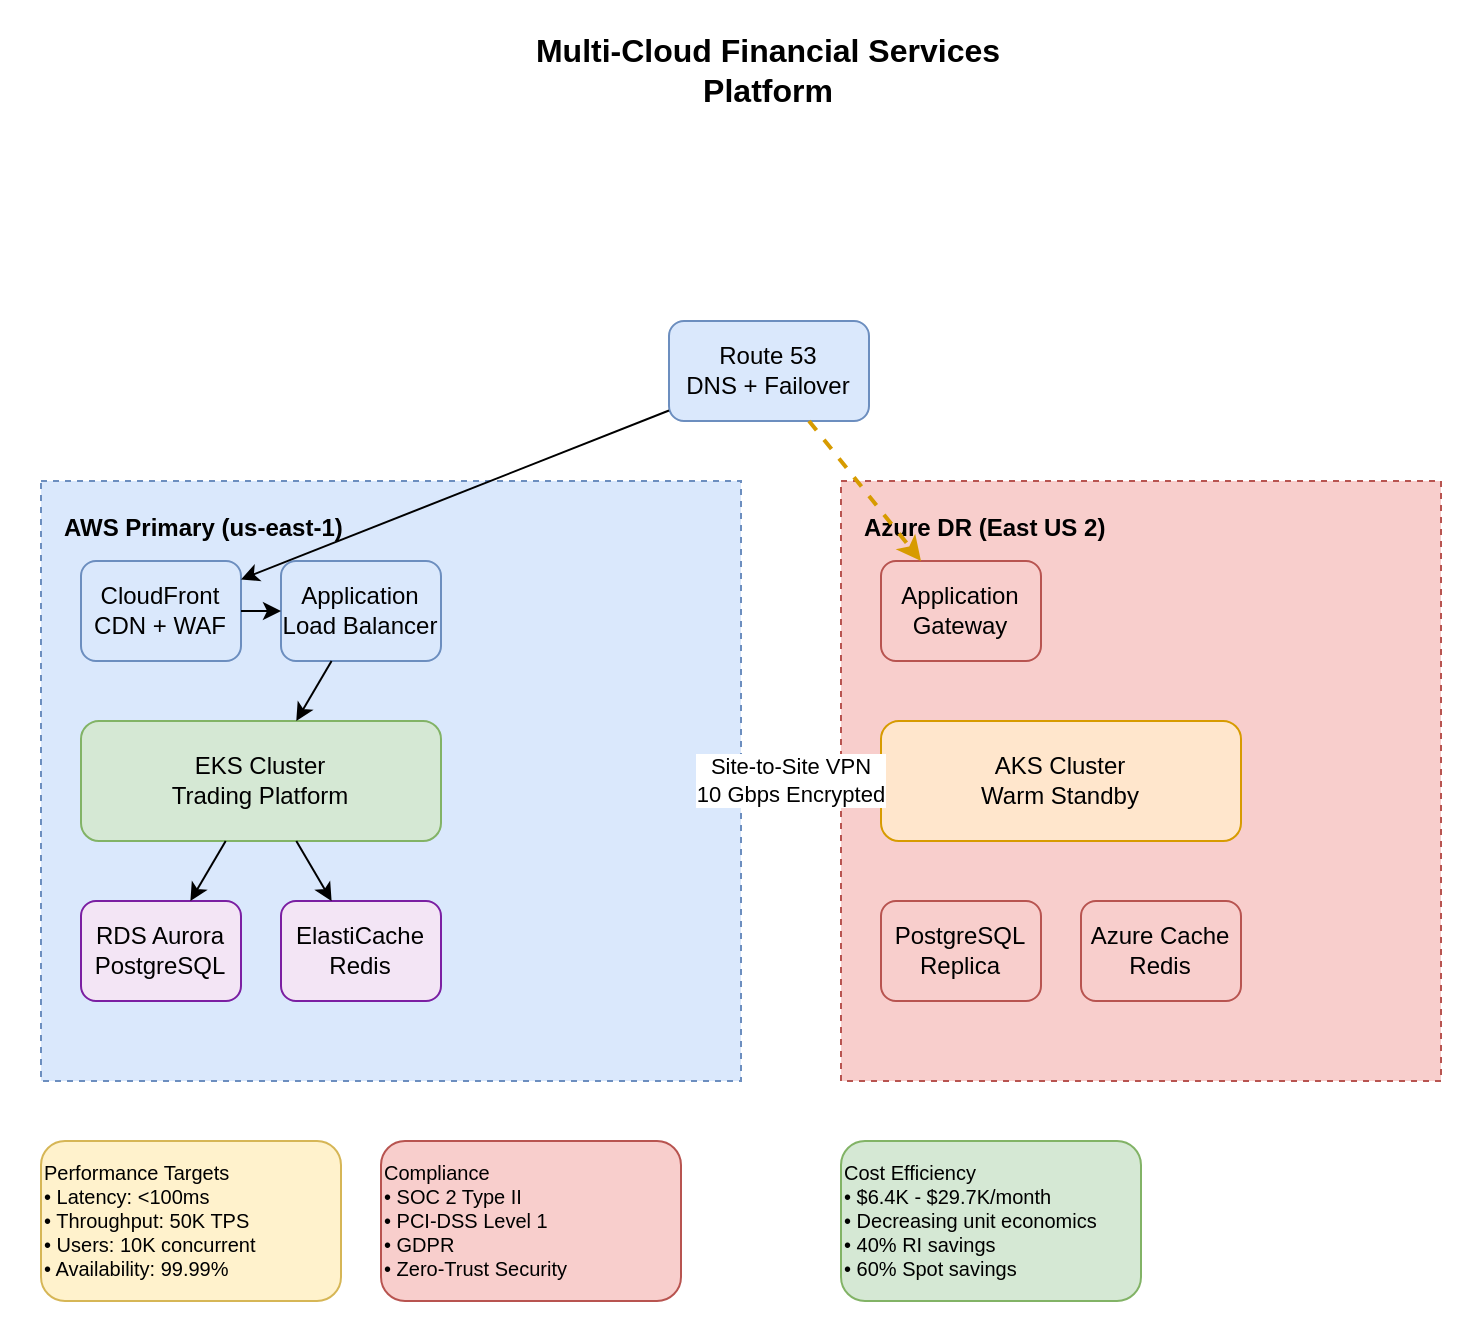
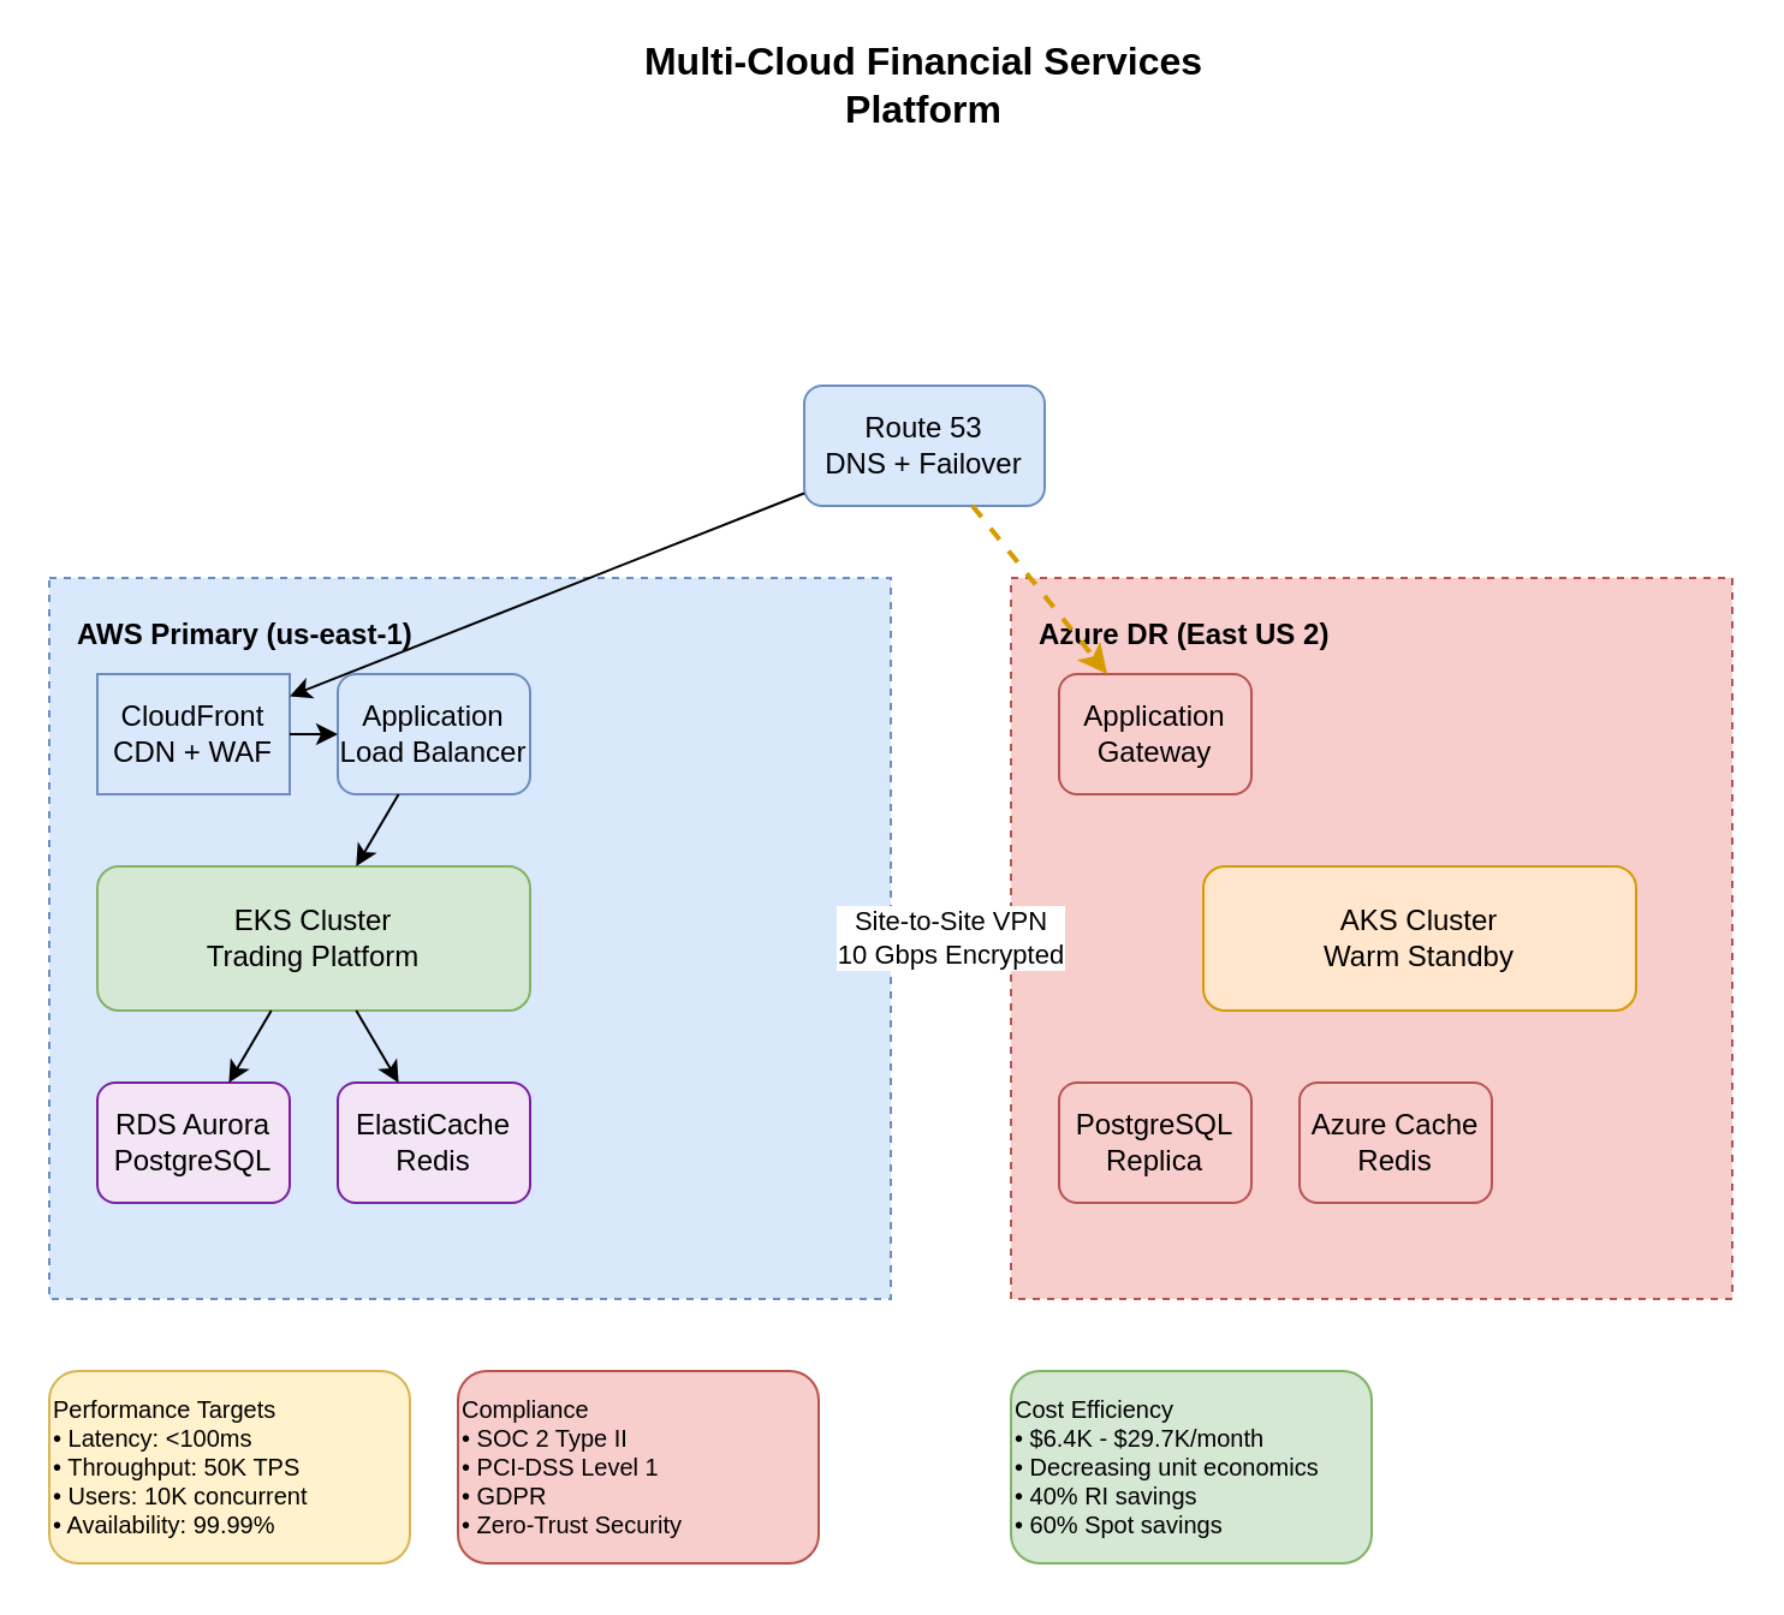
- <mxCell id="6" value="CloudFront&#10;CDN + WAF" style="rounded=1;whiteSpace=wrap;html=1;fillColor=#dae8fc;strokeColor=#6c8ebf;" vertex="1" parent="1"><mxGeometry x="40" y="280" width="80" height="50" as="geometry" /></mxCell>
+ <mxCell id="6" value="CloudFront&#10;CDN + WAF" style="whiteSpace=wrap;html=1;fillColor=#dae8fc;strokeColor=#6c8ebf;rounded=0;" vertex="1" parent="1"><mxGeometry x="40" y="280" width="80" height="50" as="geometry" /></mxCell>
- <mxCell id="14" value="AKS Cluster&#10;Warm Standby" style="rounded=1;whiteSpace=wrap;html=1;fillColor=#ffe6cc;strokeColor=#d79b00;" vertex="1" parent="1"><mxGeometry x="440" y="360" width="180" height="60" as="geometry" /></mxCell>
+ <mxCell id="14" value="AKS Cluster&#10;Warm Standby" style="rounded=1;whiteSpace=wrap;html=1;fillColor=#ffe6cc;strokeColor=#d79b00;" vertex="1" parent="1"><mxGeometry x="500" y="360" width="180" height="60" as="geometry" /></mxCell>
